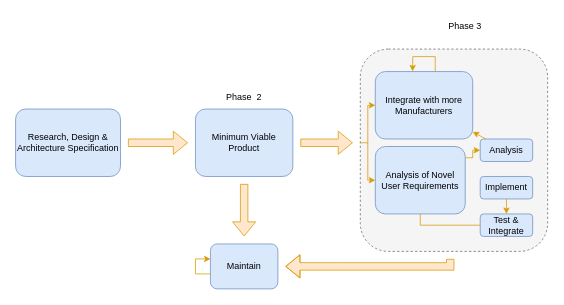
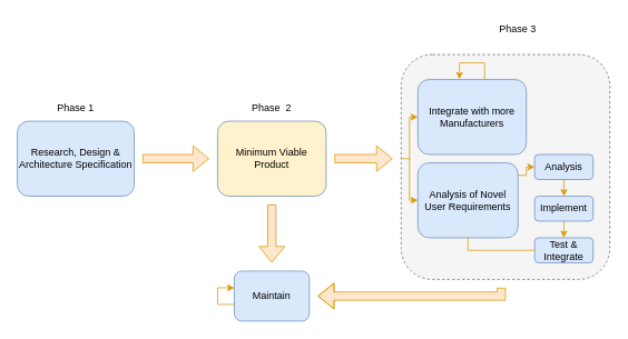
+ <mxCell id="19" value="Phase 1" style="text;html=1;align=center;verticalAlign=middle;whiteSpace=wrap;rounded=0;" parent="1" vertex="1"><mxGeometry x="60" y="115" width="60" height="30" as="geometry" /></mxCell>
- <mxCell id="16" value="" style="endArrow=classic;html=1;rounded=0;fillColor=#ffe6cc;strokeColor=#d79b00;" parent="1" source="12" target="6" edge="1"><mxGeometry width="50" height="50" relative="1" as="geometry"><mxPoint x="620" y="245" as="sourcePoint" /><mxPoint x="670" y="195" as="targetPoint" /></mxGeometry></mxCell>
+ <mxCell id="16" value="" style="endArrow=classic;html=1;rounded=0;fillColor=#ffe6cc;strokeColor=#d79b00;" parent="1" source="12" target="13" edge="1"><mxGeometry width="50" height="50" relative="1" as="geometry"><mxPoint x="620" y="245" as="sourcePoint" /><mxPoint x="670" y="195" as="targetPoint" /></mxGeometry></mxCell>
- <mxCell id="4" value="Minimum Viable Product" style="rounded=1;whiteSpace=wrap;html=1;fillColor=#dae8fc;strokeColor=#6c8ebf;perimeterSpacing=0;" parent="1" vertex="1"><mxGeometry x="260" y="145" width="130" height="90" as="geometry" /></mxCell>
+ <mxCell id="4" value="Minimum Viable Product" style="rounded=1;whiteSpace=wrap;html=1;fillColor=#fff2cc;strokeColor=#6c8ebf;perimeterSpacing=0;" parent="1" vertex="1"><mxGeometry x="260" y="145" width="130" height="90" as="geometry" /></mxCell>
